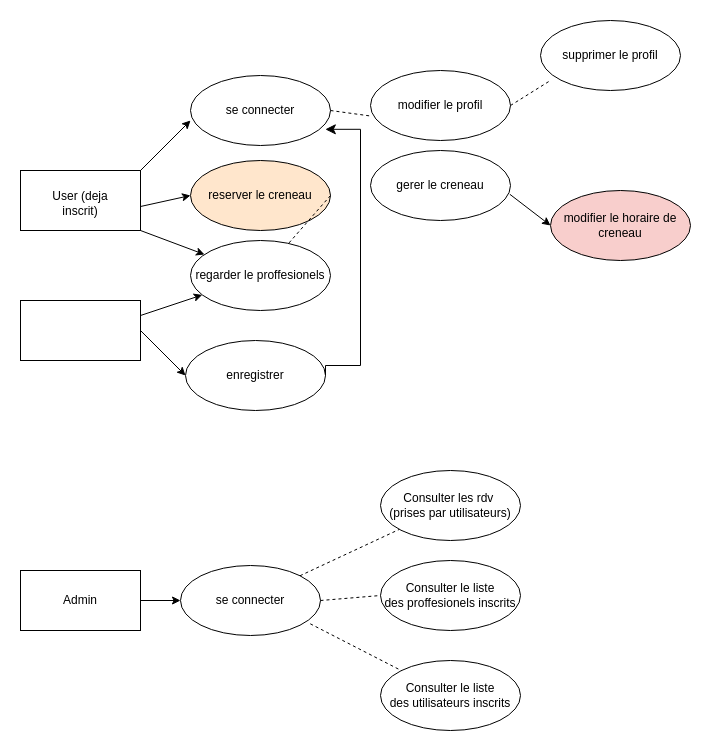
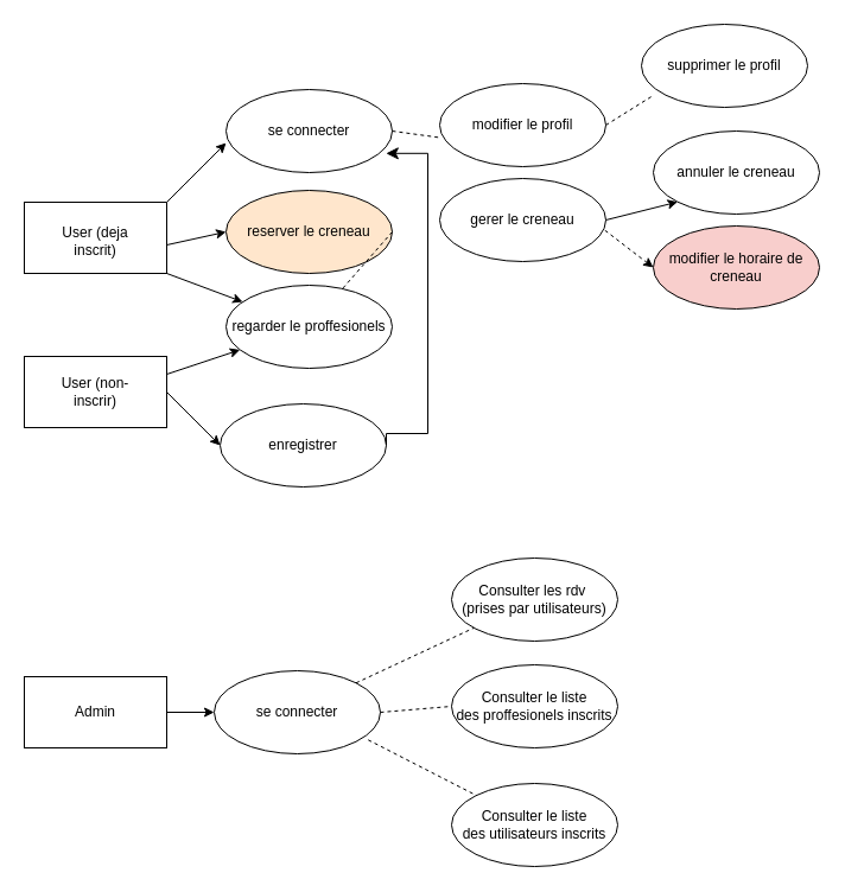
+ <mxCell id="9" value="annuler le creneau" style="ellipse;whiteSpace=wrap;html=1;" vertex="1" parent="1"><mxGeometry x="550" y="110" width="140" height="70" as="geometry" /></mxCell>
+ <mxCell id="19" value="" style="endArrow=classic;html=1;rounded=0;exitX=1;exitY=0.5;exitDx=0;exitDy=0;entryX=0;entryY=1;entryDx=0;entryDy=0;" edge="1" parent="1" source="8" target="9"><mxGeometry width="50" height="50" relative="1" as="geometry"><mxPoint x="519" y="204" as="sourcePoint" /><mxPoint x="560" y="235" as="targetPoint" /><Array as="points" /></mxGeometry></mxCell>
- <mxCell id="18" value="" style="endArrow=classic;html=1;rounded=0;exitX=0.995;exitY=0.625;exitDx=0;exitDy=0;entryX=0;entryY=0.5;entryDx=0;entryDy=0;exitPerimeter=0;" edge="1" parent="1" source="8" target="10"><mxGeometry width="50" height="50" relative="1" as="geometry"><mxPoint x="150" y="340" as="sourcePoint" /><mxPoint x="200" y="375" as="targetPoint" /><Array as="points" /></mxGeometry></mxCell>
+ <mxCell id="18" value="" style="endArrow=classic;html=1;rounded=0;exitX=0.995;exitY=0.625;exitDx=0;exitDy=0;entryX=0;entryY=0.5;entryDx=0;entryDy=0;exitPerimeter=0;dashed=1;" edge="1" parent="1" source="8" target="10"><mxGeometry width="50" height="50" relative="1" as="geometry"><mxPoint x="150" y="340" as="sourcePoint" /><mxPoint x="200" y="375" as="targetPoint" /><Array as="points" /></mxGeometry></mxCell>
+ <mxCell id="14" value="User (non-inscrir)" style="text;strokeColor=none;align=center;fillColor=none;html=1;verticalAlign=middle;whiteSpace=wrap;rounded=0;" vertex="1" parent="1"><mxGeometry x="40" y="300" width="80" height="60" as="geometry" /></mxCell>
